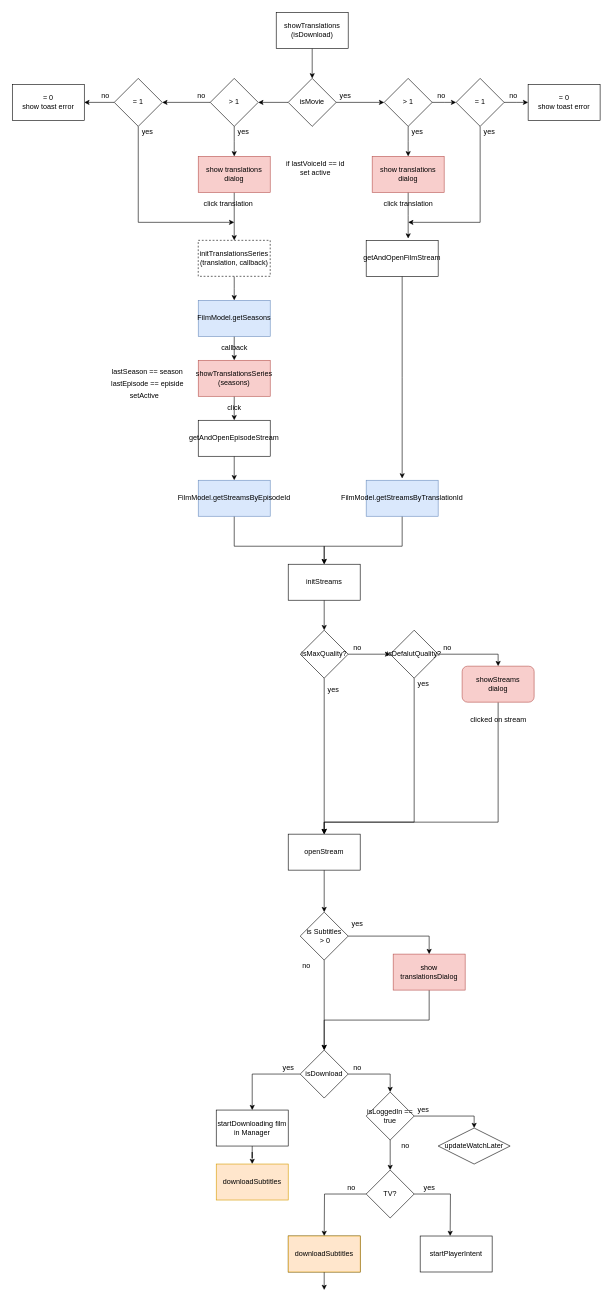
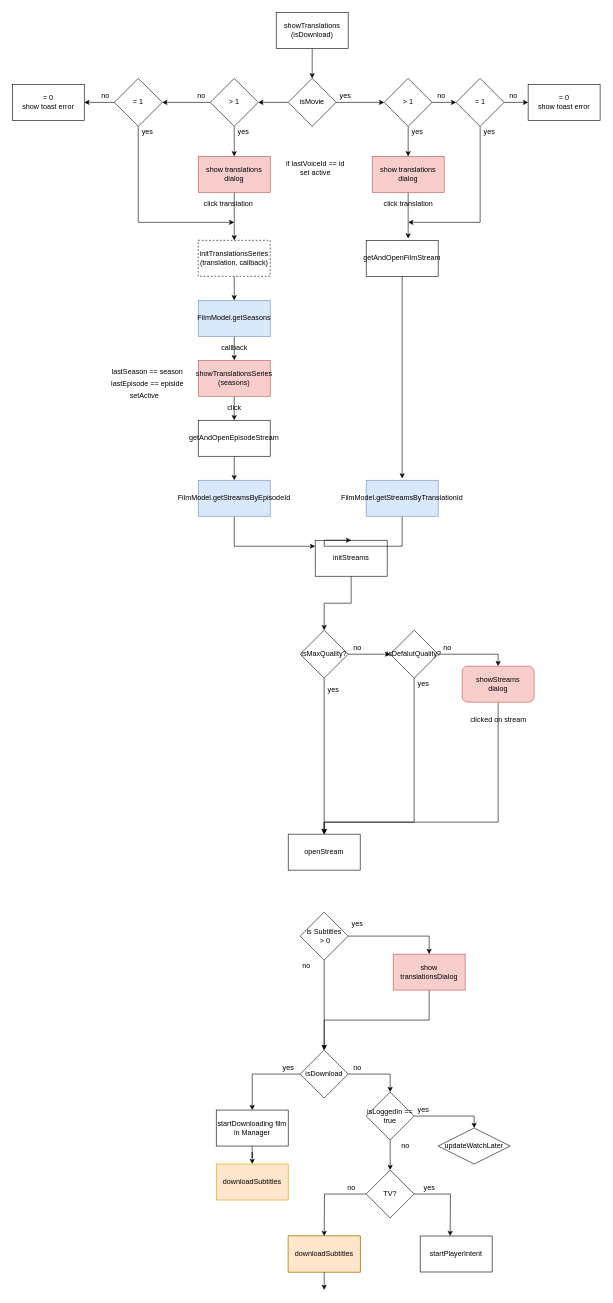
- <mxCell id="53" value="initStreams" style="rounded=0;whiteSpace=wrap;html=1;" parent="1" vertex="1"><mxGeometry x="480" y="940" width="120" height="60" as="geometry" /></mxCell>
+ <mxCell id="53" value="initStreams" style="rounded=0;whiteSpace=wrap;html=1;" parent="1" vertex="1"><mxGeometry x="525" y="900" width="120" height="60" as="geometry" /></mxCell>
- <mxCell id="54" style="edgeStyle=orthogonalEdgeStyle;rounded=0;orthogonalLoop=1;jettySize=auto;html=1;entryX=0.5;entryY=0;entryDx=0;entryDy=0;" edge="1" parent="1" source="55" target="102"><mxGeometry relative="1" as="geometry" /></mxCell>
